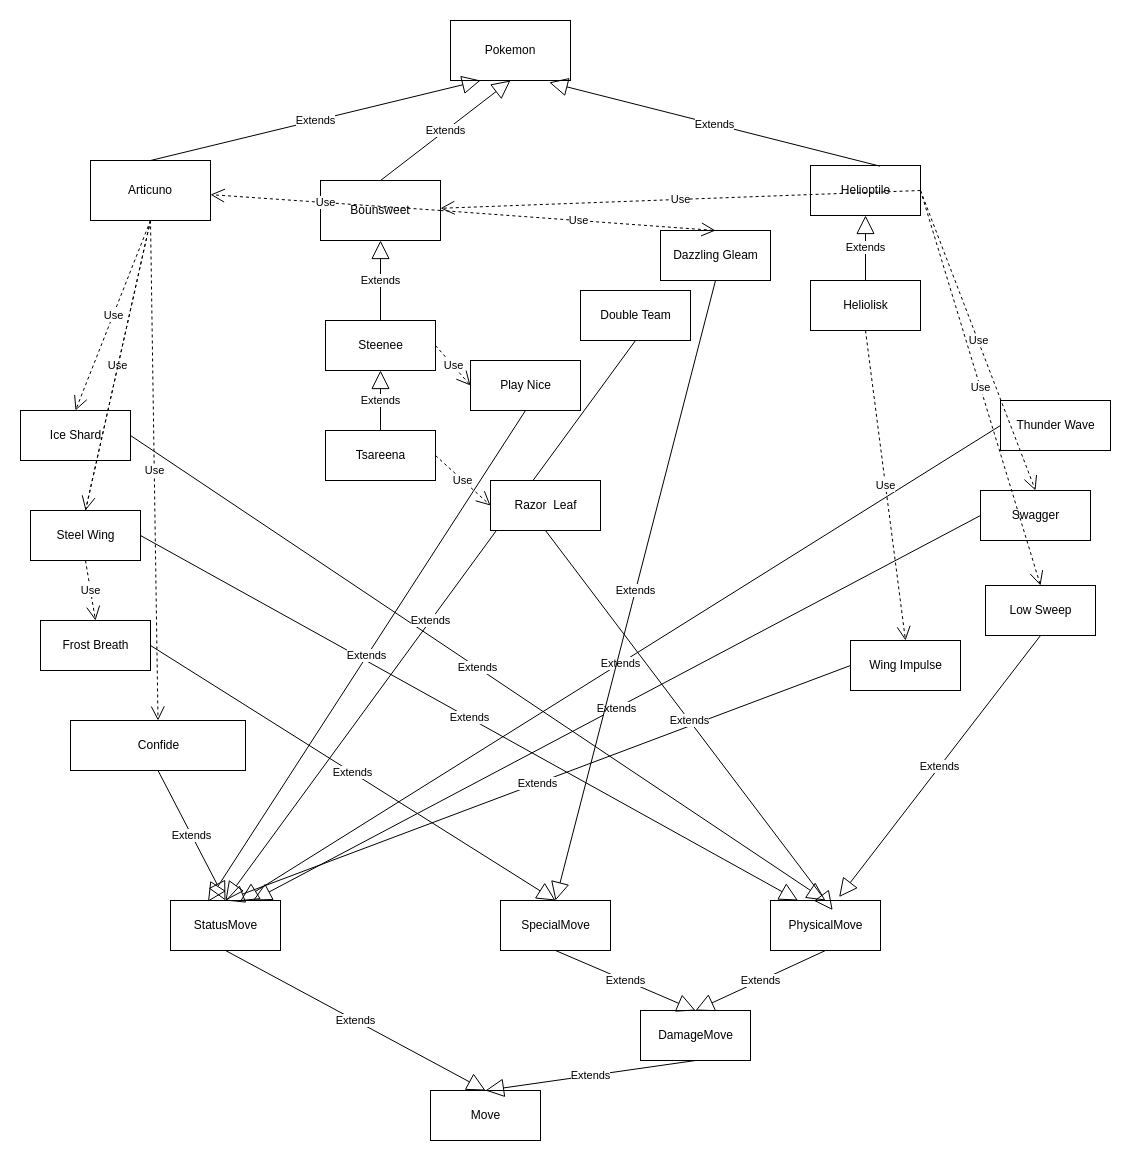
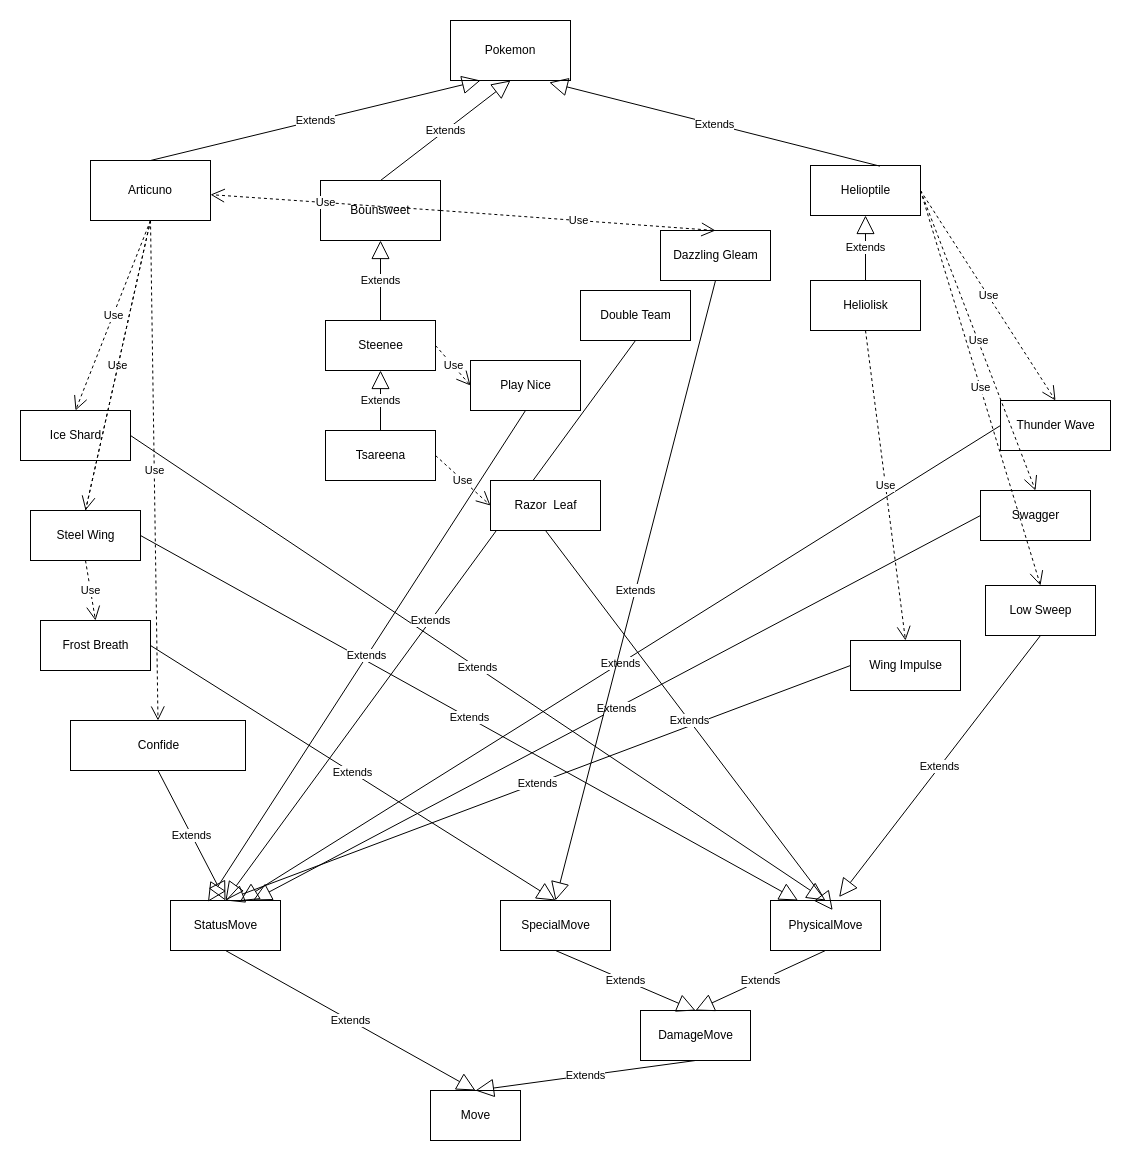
- <mxCell id="41" value="Use" style="endArrow=open;endSize=12;dashed=1;html=1;rounded=0;exitX=1;exitY=0.5;exitDx=0;exitDy=0;" edge="1" parent="1" source="7" target="5"><mxGeometry width="160" relative="1" as="geometry"><mxPoint x="470" y="530" as="sourcePoint" /><mxPoint x="630" y="530" as="targetPoint" /></mxGeometry></mxCell>
+ <mxCell id="41" value="Use" style="endArrow=open;endSize=12;dashed=1;html=1;rounded=0;exitX=1;exitY=0.5;exitDx=0;exitDy=0;entryX=0.5;entryY=0;entryDx=0;entryDy=0;" edge="1" parent="1" source="7" target="27"><mxGeometry width="160" relative="1" as="geometry"><mxPoint x="470" y="530" as="sourcePoint" /><mxPoint x="630" y="530" as="targetPoint" /></mxGeometry></mxCell>
- <mxCell id="15" value="Move" style="html=1;" vertex="1" parent="1"><mxGeometry x="430" y="1090" width="110" height="50" as="geometry" /></mxCell>
+ <mxCell id="15" value="Move" style="html=1;" vertex="1" parent="1"><mxGeometry x="430" y="1090" width="90" height="50" as="geometry" /></mxCell>
